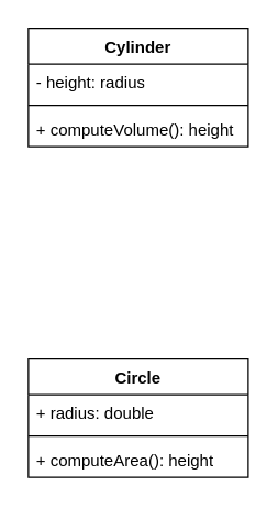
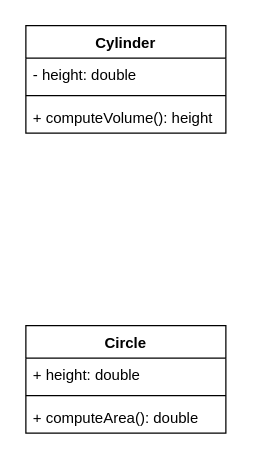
- <mxCell id="3" value="- height: radius" style="text;strokeColor=none;fillColor=none;align=left;verticalAlign=top;spacingLeft=4;spacingRight=4;overflow=hidden;rotatable=0;points=[[0,0.5],[1,0.5]];portConstraint=eastwest;whiteSpace=wrap;html=1;" vertex="1" parent="2"><mxGeometry y="26" width="160" height="26" as="geometry" /></mxCell>
+ <mxCell id="3" value="- height: double" style="text;strokeColor=none;fillColor=none;align=left;verticalAlign=top;spacingLeft=4;spacingRight=4;overflow=hidden;rotatable=0;points=[[0,0.5],[1,0.5]];portConstraint=eastwest;whiteSpace=wrap;html=1;" vertex="1" parent="2"><mxGeometry y="26" width="160" height="26" as="geometry" /></mxCell>
- <mxCell id="7" value="+ radius: double" style="text;strokeColor=none;fillColor=none;align=left;verticalAlign=top;spacingLeft=4;spacingRight=4;overflow=hidden;rotatable=0;points=[[0,0.5],[1,0.5]];portConstraint=eastwest;whiteSpace=wrap;html=1;" vertex="1" parent="6"><mxGeometry y="26" width="160" height="26" as="geometry" /></mxCell>
+ <mxCell id="7" value="+ height: double" style="text;strokeColor=none;fillColor=none;align=left;verticalAlign=top;spacingLeft=4;spacingRight=4;overflow=hidden;rotatable=0;points=[[0,0.5],[1,0.5]];portConstraint=eastwest;whiteSpace=wrap;html=1;" vertex="1" parent="6"><mxGeometry y="26" width="160" height="26" as="geometry" /></mxCell>
- <mxCell id="9" value="+ computeArea(): height" style="text;strokeColor=none;fillColor=none;align=left;verticalAlign=top;spacingLeft=4;spacingRight=4;overflow=hidden;rotatable=0;points=[[0,0.5],[1,0.5]];portConstraint=eastwest;whiteSpace=wrap;html=1;" vertex="1" parent="6"><mxGeometry y="60" width="160" height="26" as="geometry" /></mxCell>
+ <mxCell id="9" value="+ computeArea(): double" style="text;strokeColor=none;fillColor=none;align=left;verticalAlign=top;spacingLeft=4;spacingRight=4;overflow=hidden;rotatable=0;points=[[0,0.5],[1,0.5]];portConstraint=eastwest;whiteSpace=wrap;html=1;" vertex="1" parent="6"><mxGeometry y="60" width="160" height="26" as="geometry" /></mxCell>
